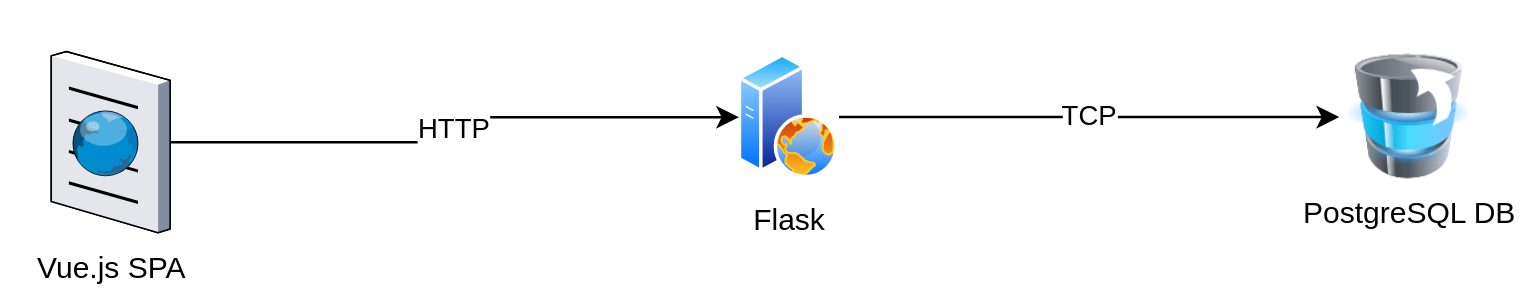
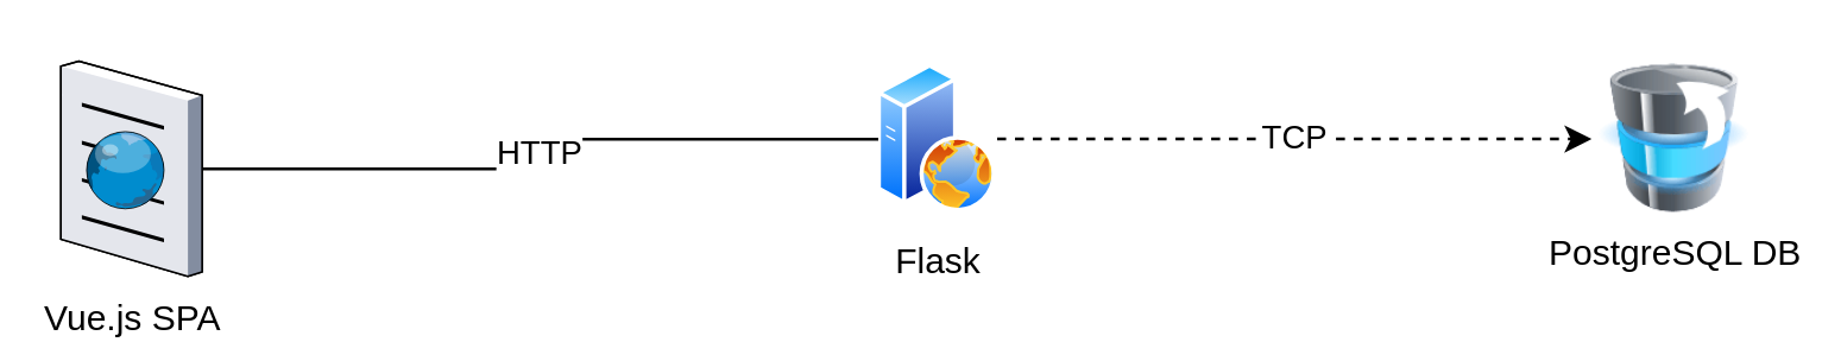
- <mxCell id="5" value="HTTP" style="edgeStyle=orthogonalEdgeStyle;rounded=0;orthogonalLoop=1;jettySize=auto;html=1;" parent="1" source="6" target="3" edge="1"><mxGeometry relative="1" as="geometry" /></mxCell>
+ <mxCell id="5" value="HTTP" style="edgeStyle=orthogonalEdgeStyle;rounded=0;orthogonalLoop=1;jettySize=auto;html=1;endArrow=none;" parent="1" source="6" target="3" edge="1"><mxGeometry relative="1" as="geometry" /></mxCell>
- <mxCell id="2" value="TCP" style="edgeStyle=orthogonalEdgeStyle;rounded=0;orthogonalLoop=1;jettySize=auto;html=1;" parent="1" source="3" target="4" edge="1"><mxGeometry relative="1" as="geometry" /></mxCell>
+ <mxCell id="2" value="TCP" style="edgeStyle=orthogonalEdgeStyle;rounded=0;orthogonalLoop=1;jettySize=auto;html=1;dashed=1;" parent="1" source="3" target="4" edge="1"><mxGeometry relative="1" as="geometry" /></mxCell>
